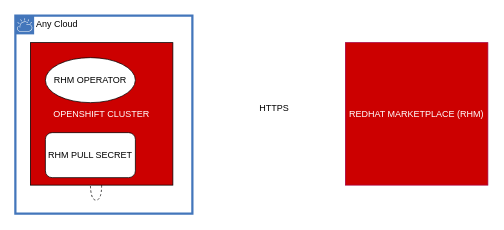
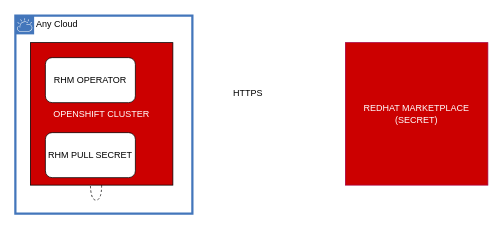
- <mxCell id="5" value="RHM OPERATOR" style="ellipse;whiteSpace=wrap;html=1;" vertex="1" parent="1"><mxGeometry x="60" y="76" width="120" height="60" as="geometry" /></mxCell>
+ <mxCell id="5" value="RHM OPERATOR" style="rounded=1;whiteSpace=wrap;html=1;" vertex="1" parent="1"><mxGeometry x="60" y="76" width="120" height="60" as="geometry" /></mxCell>
- <mxCell id="7" value="HTTPS" style="text;html=1;align=center;verticalAlign=middle;resizable=0;points=[];autosize=1;" vertex="1" parent="1"><mxGeometry x="340" y="135" width="49" height="18" as="geometry" /></mxCell>
+ <mxCell id="7" value="HTTPS" style="text;html=1;align=center;verticalAlign=middle;resizable=0;points=[];autosize=1;" vertex="1" parent="1"><mxGeometry x="305" y="115" width="49" height="18" as="geometry" /></mxCell>
- <mxCell id="4" value="REDHAT MARKETPLACE (RHM)" style="whiteSpace=wrap;html=1;aspect=fixed;strokeColor=#A50040;fontColor=#ffffff;fillColor=#CC0000;" vertex="1" parent="1"><mxGeometry x="460" y="56" width="190" height="190" as="geometry" /></mxCell>
+ <mxCell id="4" value="REDHAT MARKETPLACE (SECRET)" style="whiteSpace=wrap;html=1;aspect=fixed;strokeColor=#A50040;fontColor=#ffffff;fillColor=#CC0000;" vertex="1" parent="1"><mxGeometry x="460" y="56" width="190" height="190" as="geometry" /></mxCell>
